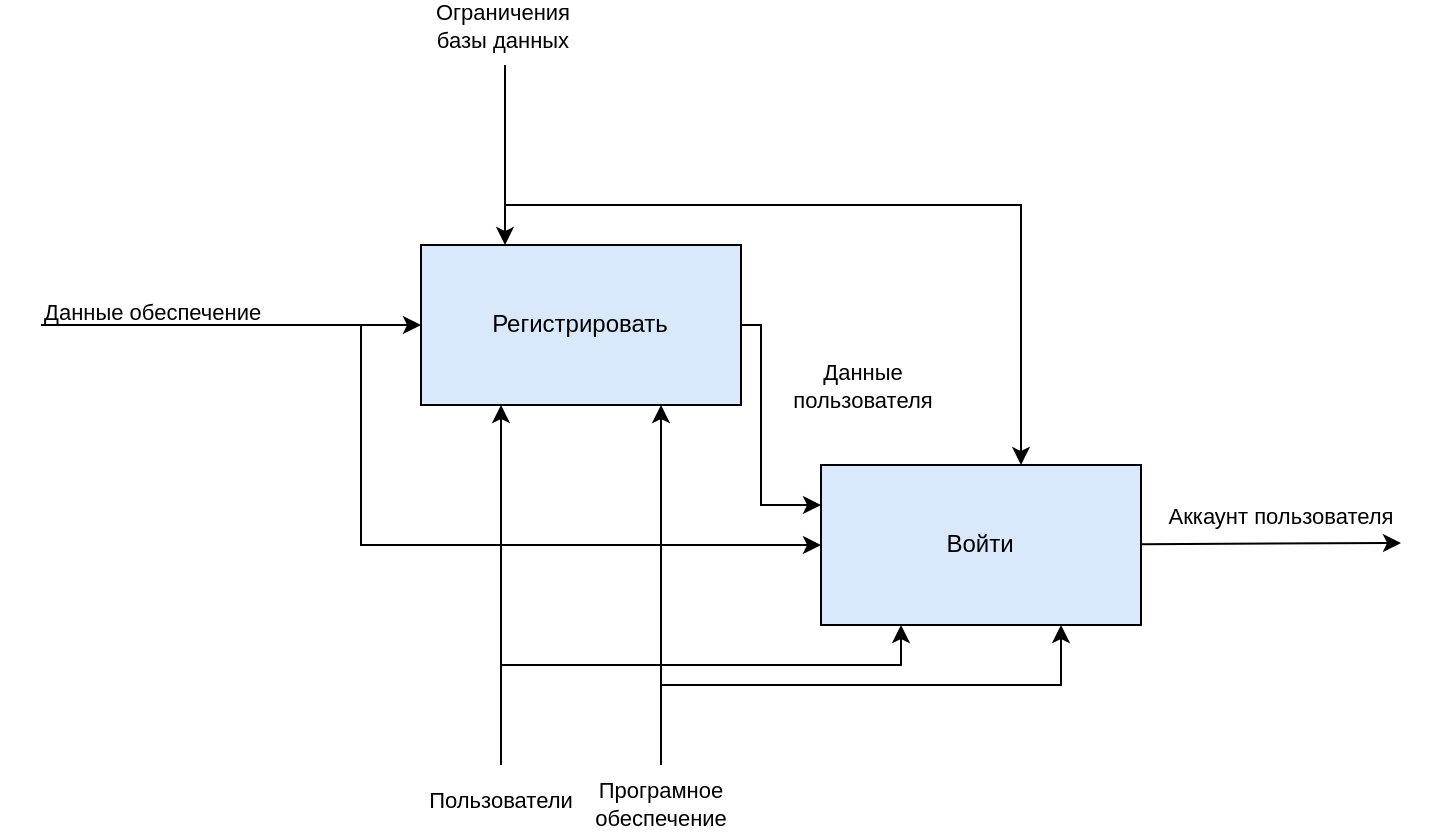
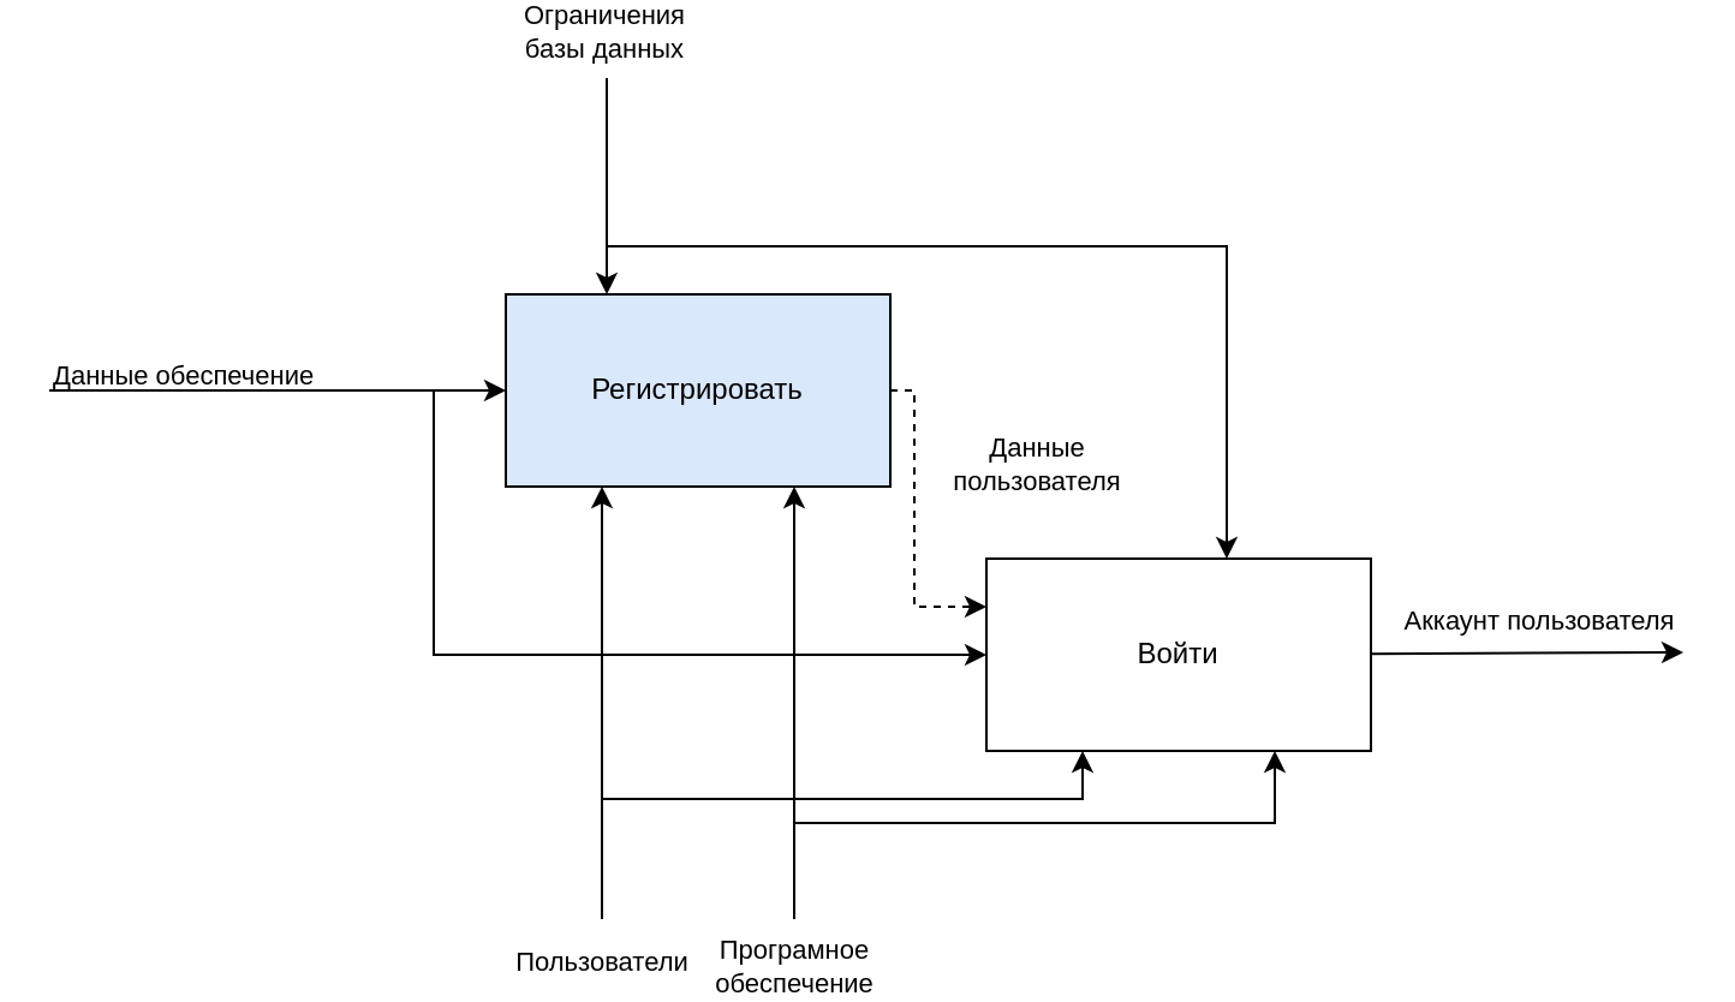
- <mxCell id="7" value="" style="endArrow=classic;html=1;rounded=0;entryX=0;entryY=0.25;entryDx=0;entryDy=0;exitX=1;exitY=0.5;exitDx=0;exitDy=0;edgeStyle=orthogonalEdgeStyle;" edge="1" parent="1" source="2" target="12"><mxGeometry width="50" height="50" relative="1" as="geometry"><mxPoint x="630" y="149.41" as="sourcePoint" /><mxPoint x="700" y="149" as="targetPoint" /><Array as="points"><mxPoint x="380" y="150" /><mxPoint x="380" y="240" /></Array></mxGeometry></mxCell>
+ <mxCell id="7" value="" style="endArrow=classic;html=1;rounded=0;entryX=0;entryY=0.25;entryDx=0;entryDy=0;exitX=1;exitY=0.5;exitDx=0;exitDy=0;edgeStyle=orthogonalEdgeStyle;dashed=1;" edge="1" parent="1" source="2" target="12"><mxGeometry width="50" height="50" relative="1" as="geometry"><mxPoint x="630" y="149.41" as="sourcePoint" /><mxPoint x="700" y="149" as="targetPoint" /><Array as="points"><mxPoint x="380" y="150" /><mxPoint x="380" y="240" /></Array></mxGeometry></mxCell>
- <mxCell id="12" value="Войти" style="rounded=0;whiteSpace=wrap;html=1;fillColor=#dae8fc;" vertex="1" parent="1"><mxGeometry x="410" y="220" width="160" height="80" as="geometry" /></mxCell>
+ <mxCell id="12" value="Войти" style="rounded=0;whiteSpace=wrap;html=1;" vertex="1" parent="1"><mxGeometry x="410" y="220" width="160" height="80" as="geometry" /></mxCell>
